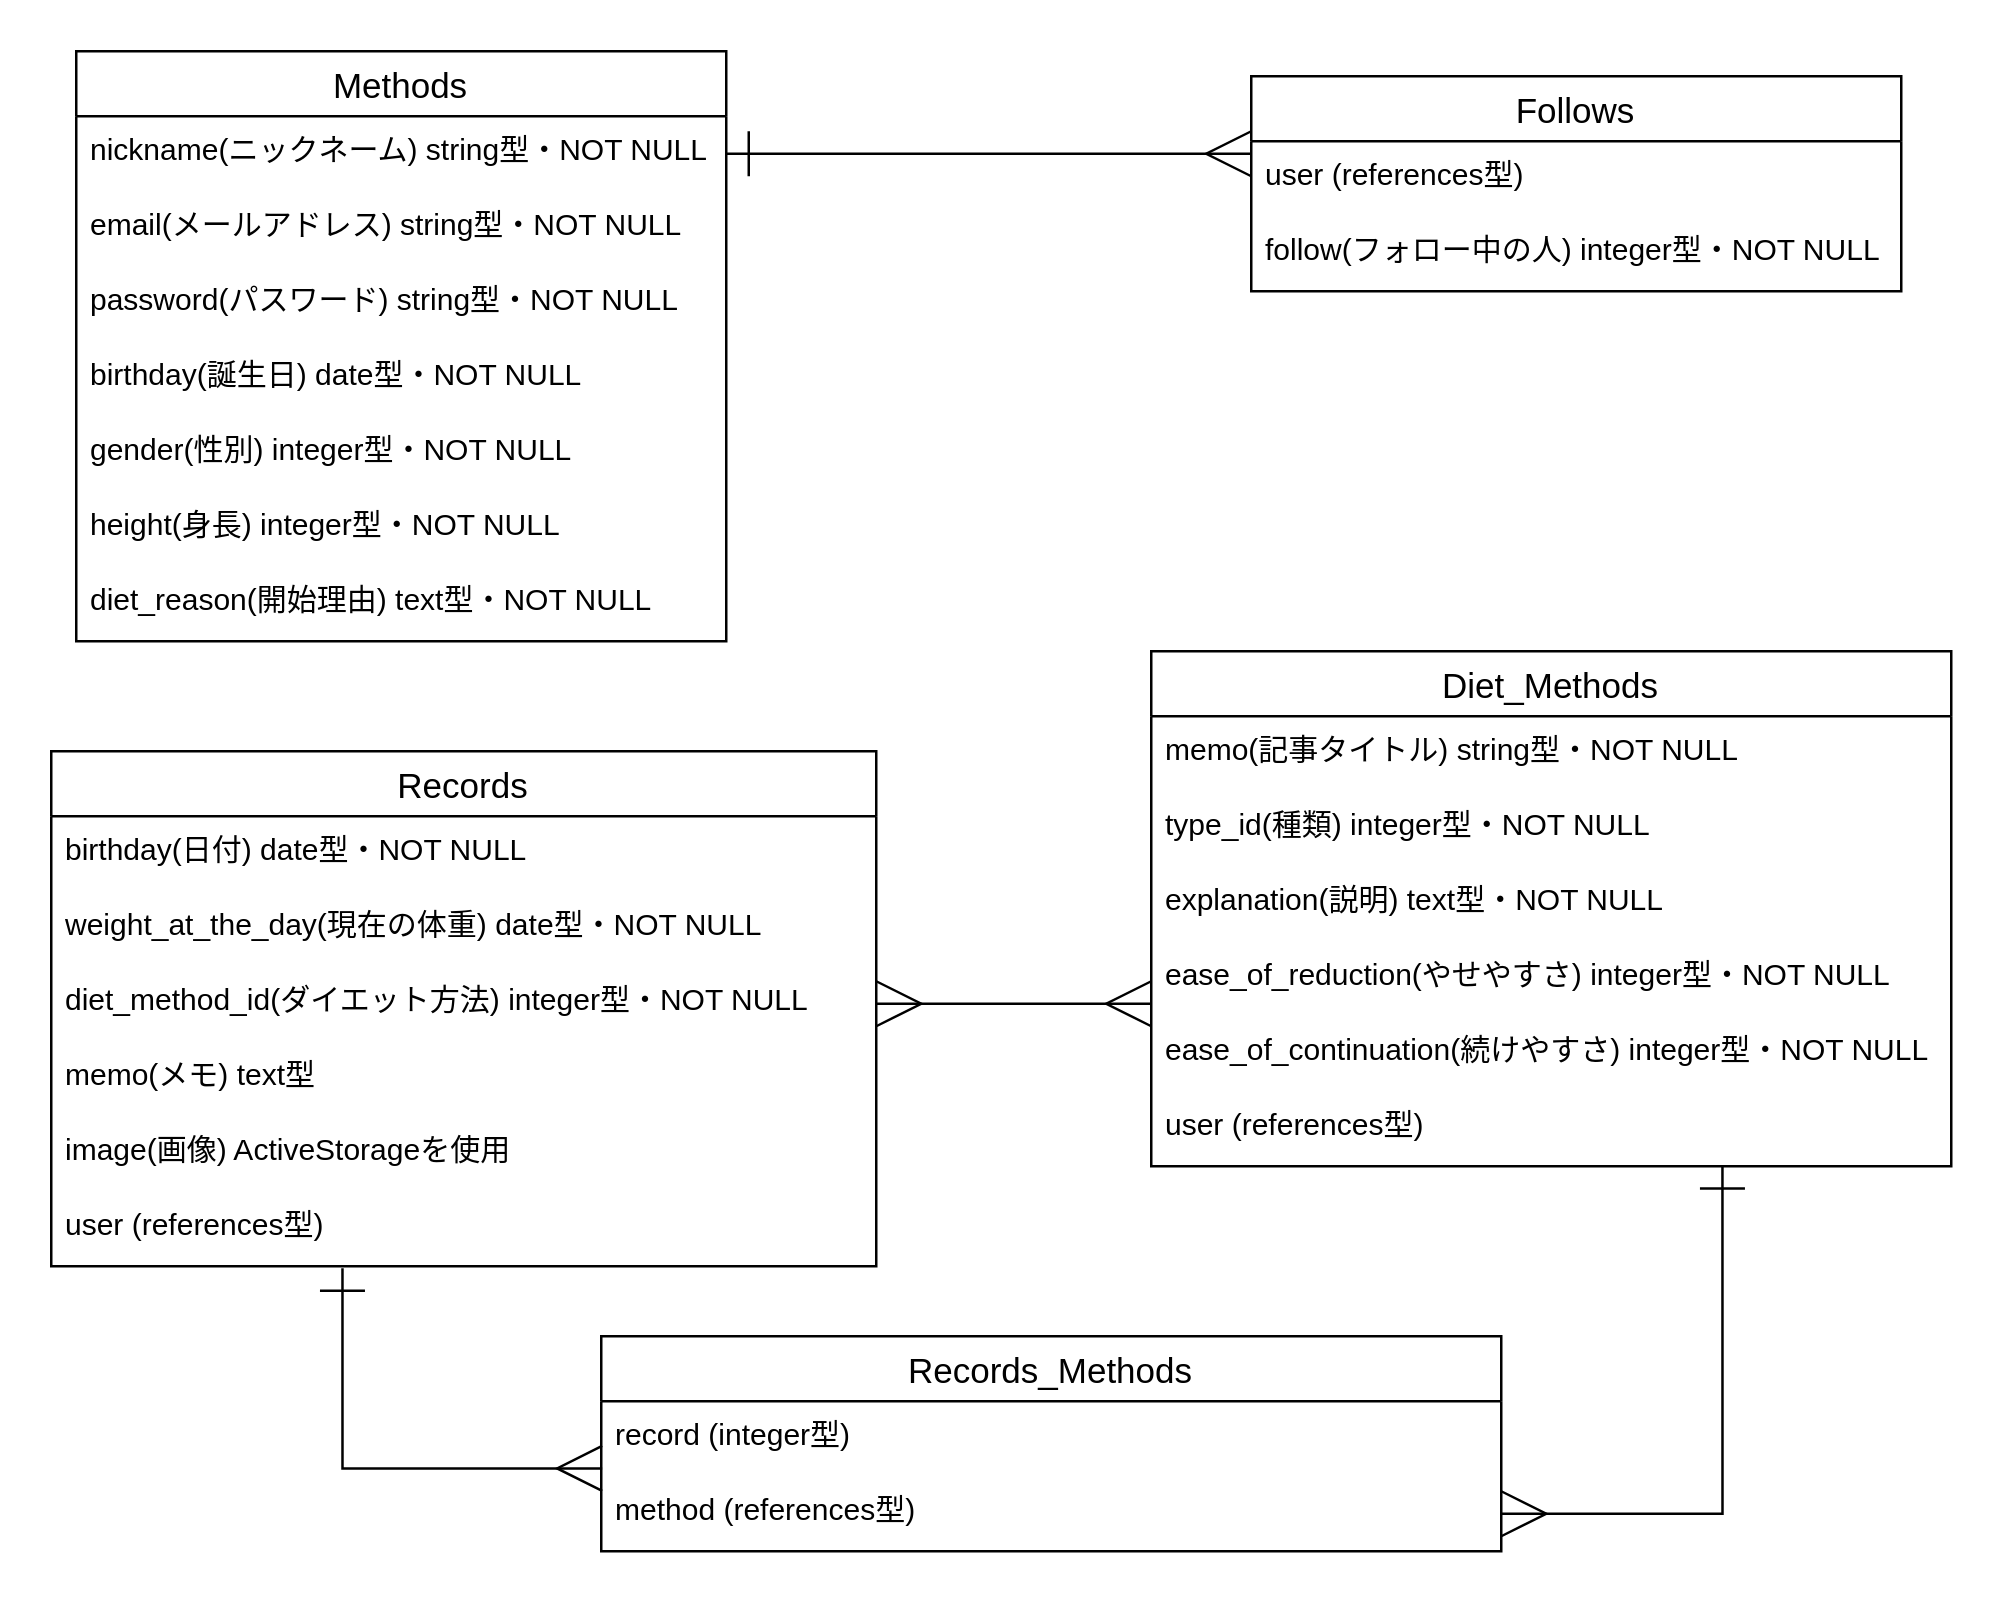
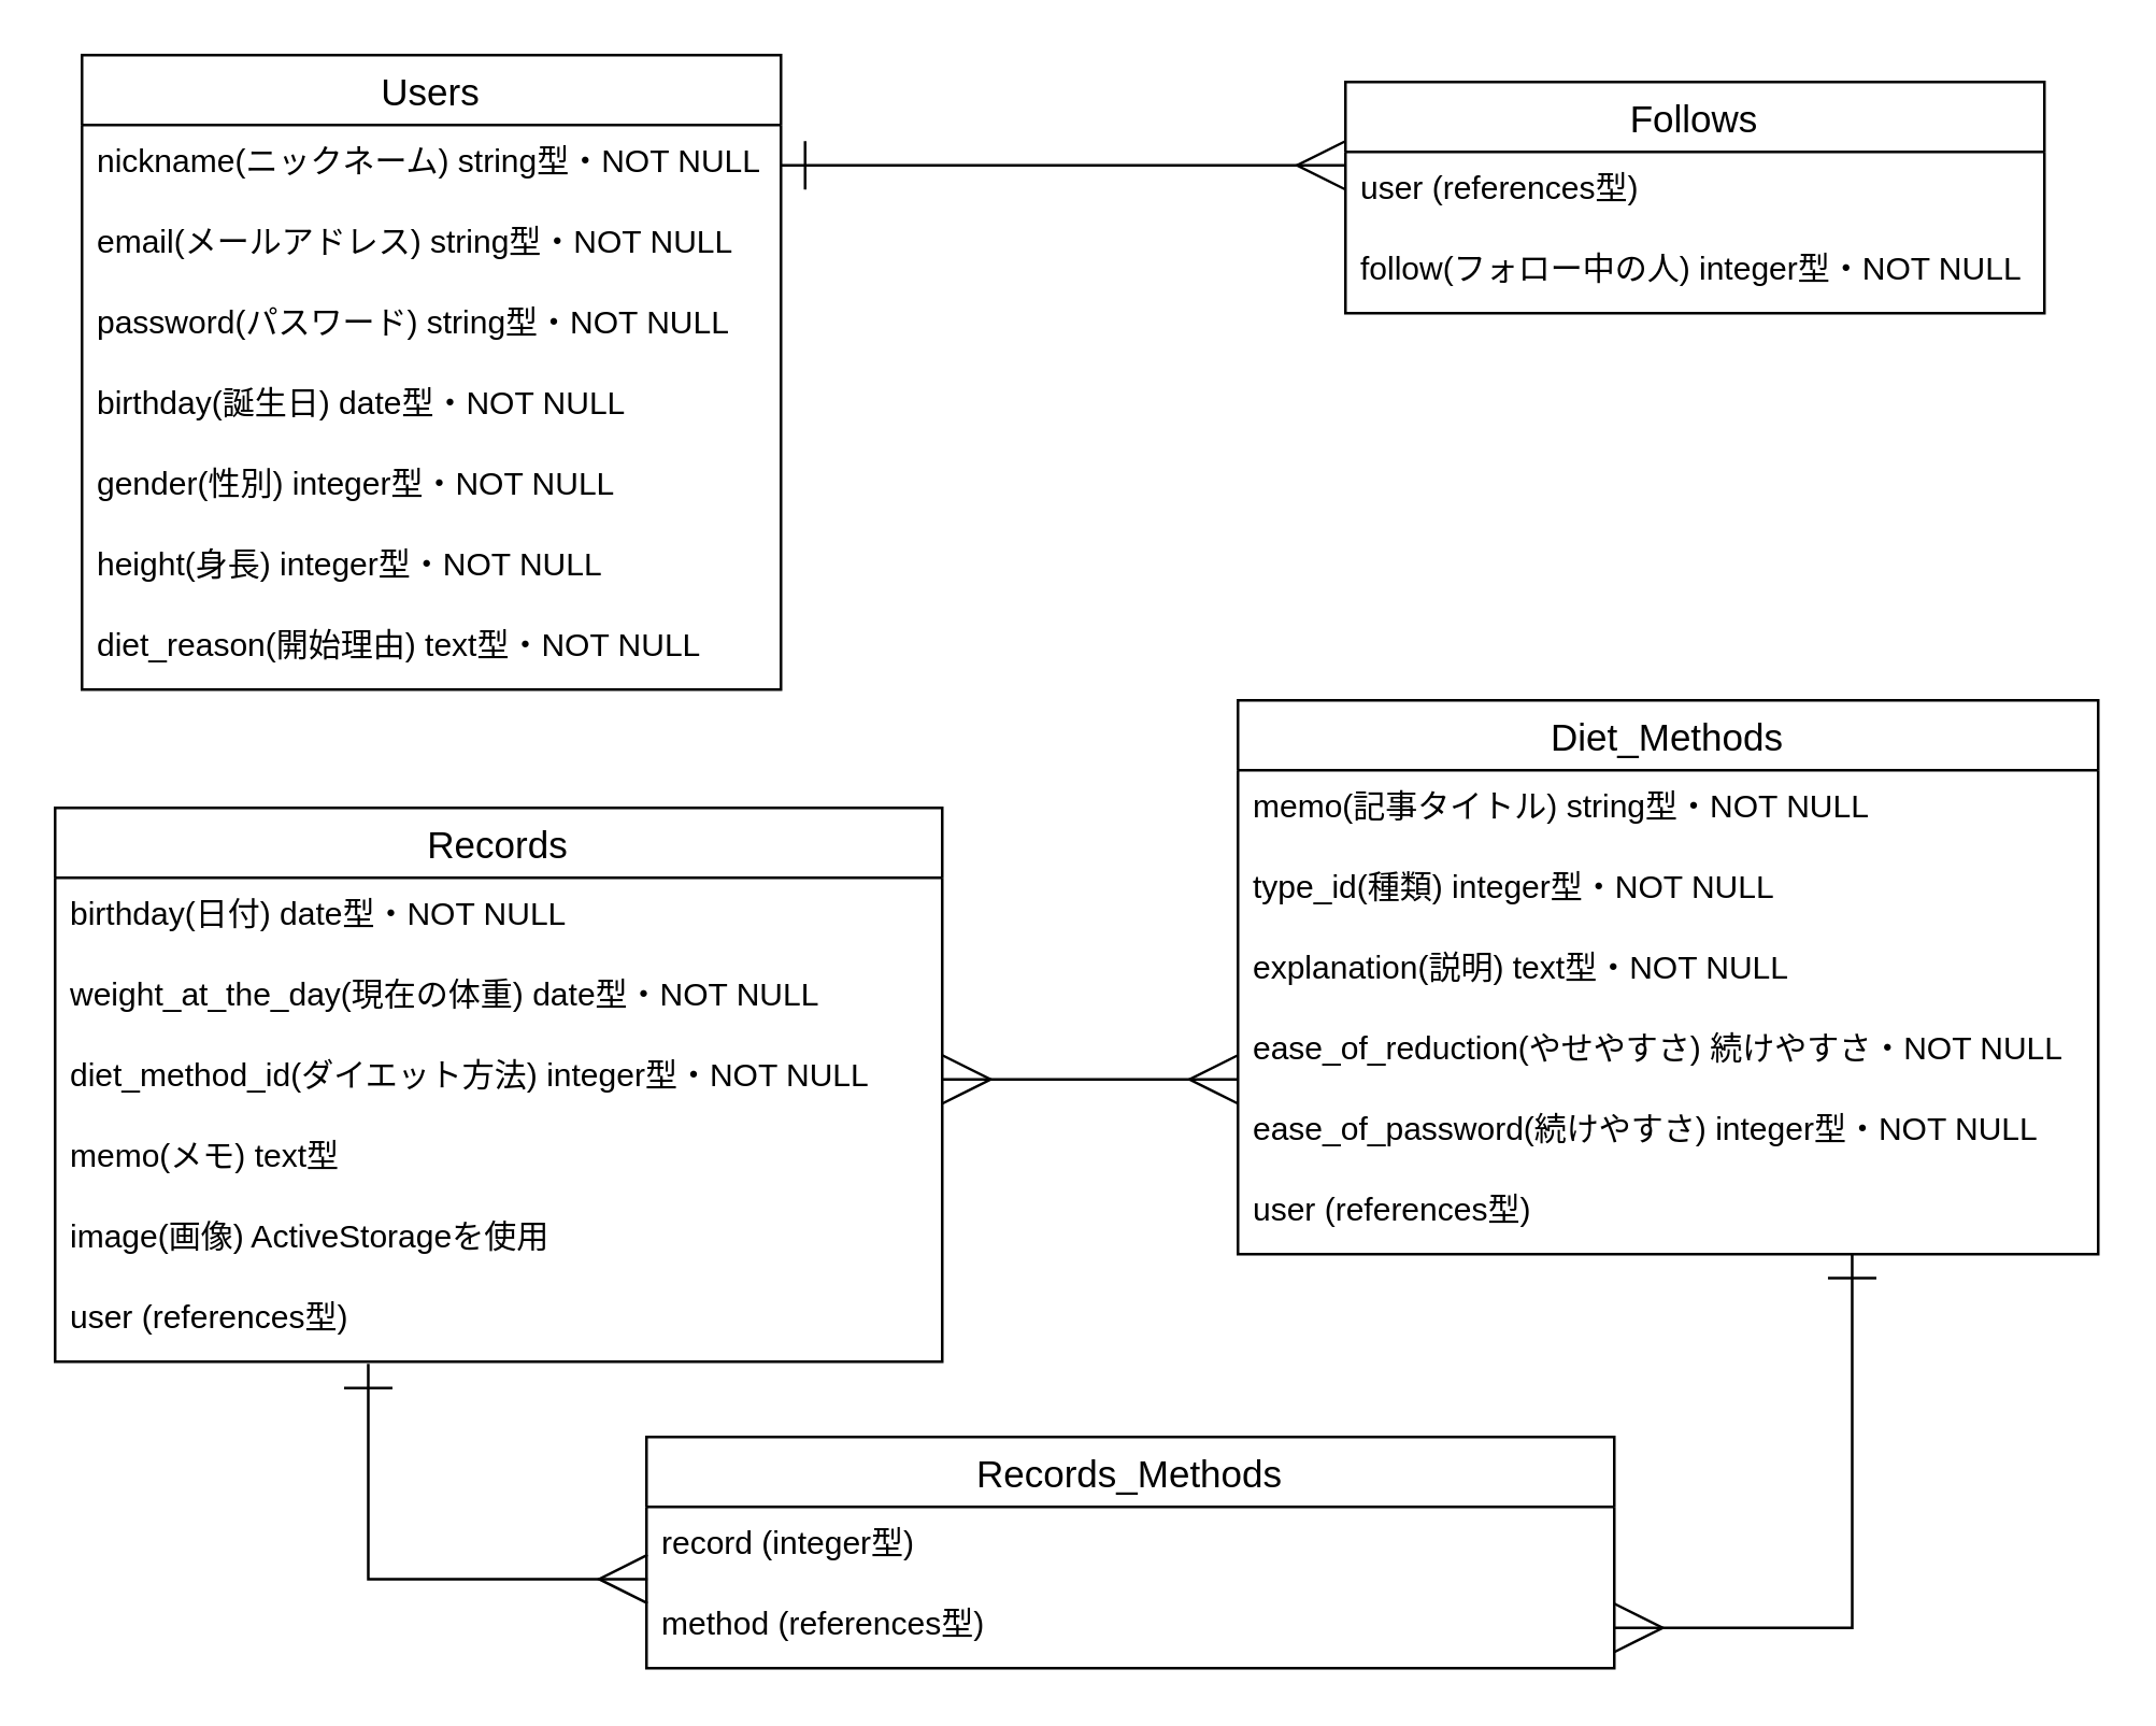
- <mxCell id="2" value="Methods" style="swimlane;fontStyle=0;childLayout=stackLayout;horizontal=1;startSize=26;horizontalStack=0;resizeParent=1;resizeParentMax=0;resizeLast=0;collapsible=1;marginBottom=0;align=center;fontSize=14;" parent="1" vertex="1"><mxGeometry x="30" y="20" width="260" height="236" as="geometry" /></mxCell>
+ <mxCell id="2" value="Users" style="swimlane;fontStyle=0;childLayout=stackLayout;horizontal=1;startSize=26;horizontalStack=0;resizeParent=1;resizeParentMax=0;resizeLast=0;collapsible=1;marginBottom=0;align=center;fontSize=14;" parent="1" vertex="1"><mxGeometry x="30" y="20" width="260" height="236" as="geometry" /></mxCell>
- <mxCell id="17" value="ease_of_reduction(やせやすさ) integer型・NOT NULL" style="text;strokeColor=none;fillColor=none;spacingLeft=4;spacingRight=4;overflow=hidden;rotatable=0;points=[[0,0.5],[1,0.5]];portConstraint=eastwest;fontSize=12;" parent="13" vertex="1"><mxGeometry y="116" width="320" height="30" as="geometry" /></mxCell>
+ <mxCell id="17" value="ease_of_reduction(やせやすさ) 続けやすさ・NOT NULL" style="text;strokeColor=none;fillColor=none;spacingLeft=4;spacingRight=4;overflow=hidden;rotatable=0;points=[[0,0.5],[1,0.5]];portConstraint=eastwest;fontSize=12;" parent="13" vertex="1"><mxGeometry y="116" width="320" height="30" as="geometry" /></mxCell>
- <mxCell id="18" value="ease_of_continuation(続けやすさ) integer型・NOT NULL" style="text;strokeColor=none;fillColor=none;spacingLeft=4;spacingRight=4;overflow=hidden;rotatable=0;points=[[0,0.5],[1,0.5]];portConstraint=eastwest;fontSize=12;" parent="13" vertex="1"><mxGeometry y="146" width="320" height="30" as="geometry" /></mxCell>
+ <mxCell id="18" value="ease_of_password(続けやすさ) integer型・NOT NULL" style="text;strokeColor=none;fillColor=none;spacingLeft=4;spacingRight=4;overflow=hidden;rotatable=0;points=[[0,0.5],[1,0.5]];portConstraint=eastwest;fontSize=12;" parent="13" vertex="1"><mxGeometry y="146" width="320" height="30" as="geometry" /></mxCell>
